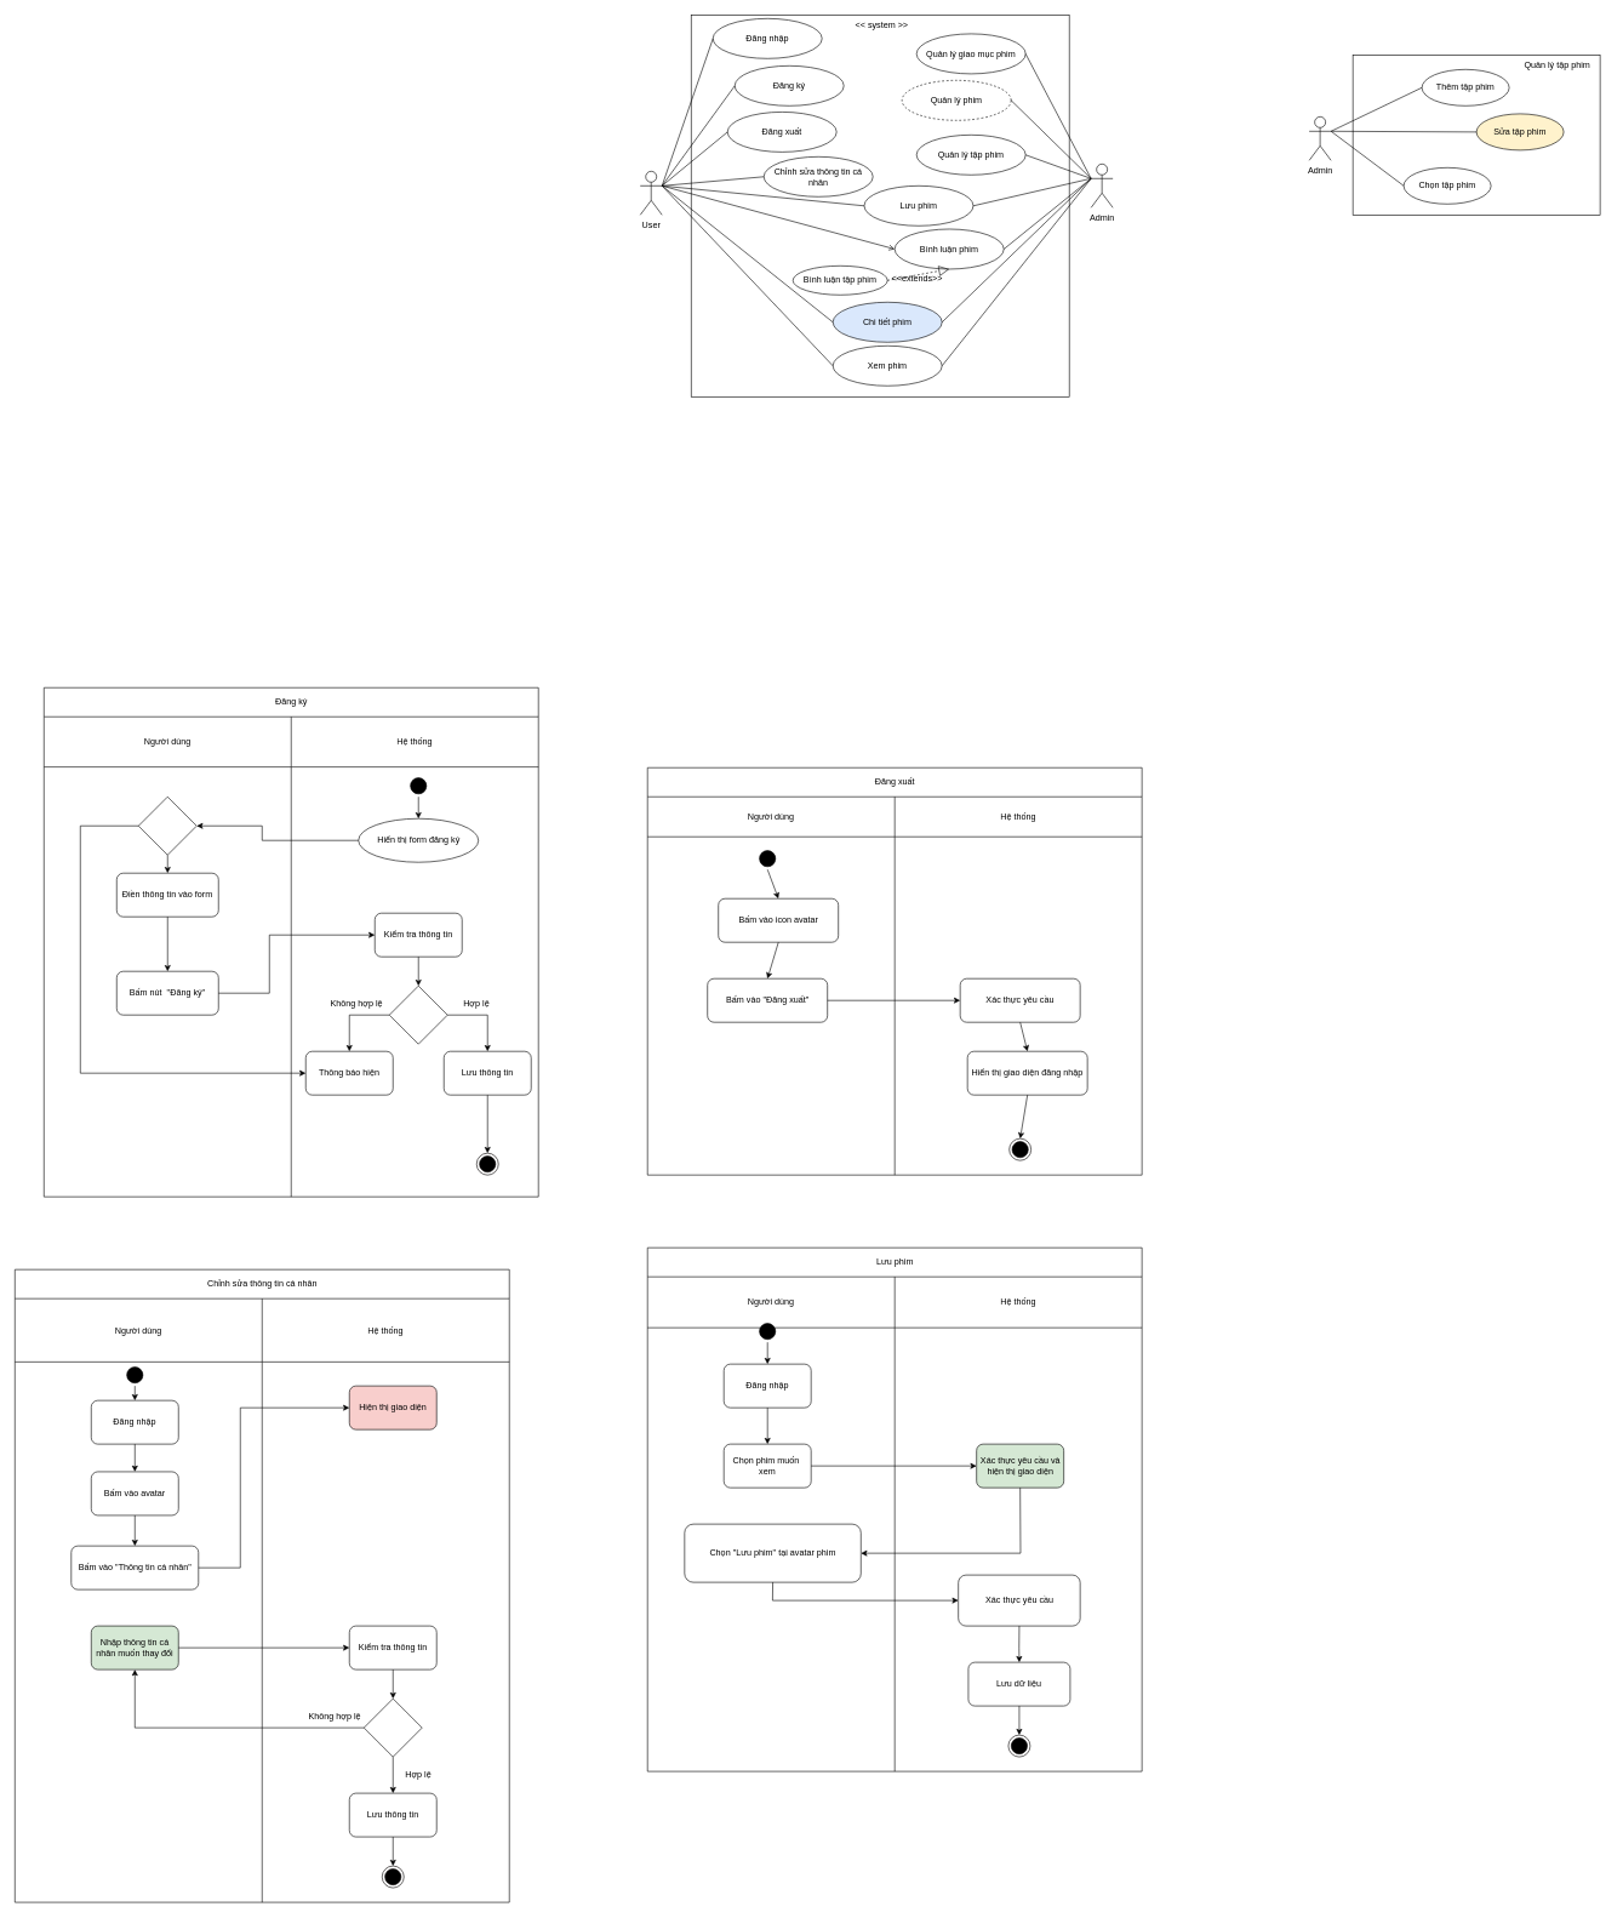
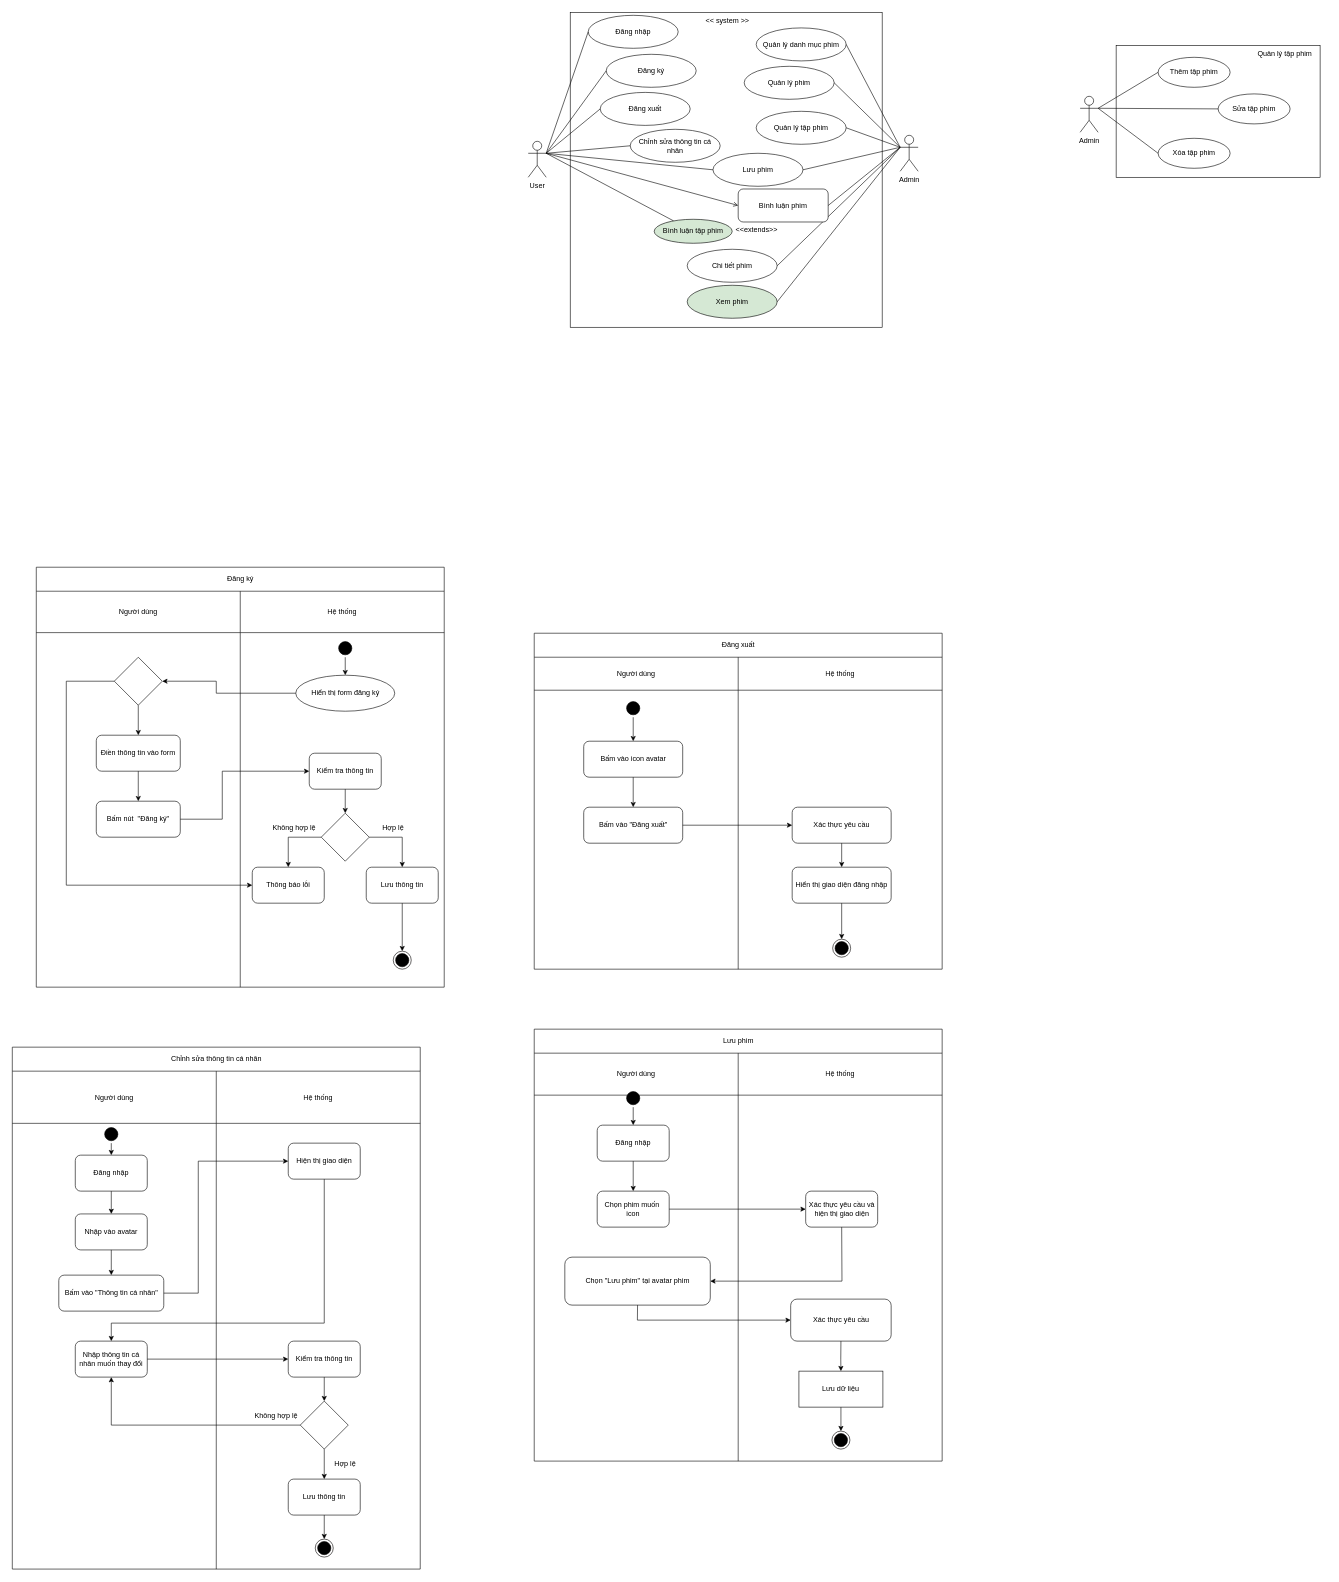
- <mxCell id="9" value="Quản lý giao mục phim" style="ellipse;whiteSpace=wrap;html=1;" vertex="1" parent="1"><mxGeometry x="1260" y="46" width="150" height="55" as="geometry" /></mxCell>
+ <mxCell id="9" value="Quản lý danh mục phim" style="ellipse;whiteSpace=wrap;html=1;" vertex="1" parent="1"><mxGeometry x="1260" y="46" width="150" height="55" as="geometry" /></mxCell>
- <mxCell id="33" value="Thêm tập phim" style="ellipse;whiteSpace=wrap;html=1;" vertex="1" parent="1"><mxGeometry x="1955" y="95" width="120" height="50" as="geometry" /></mxCell>
+ <mxCell id="33" value="Thêm tập phim" style="ellipse;whiteSpace=wrap;html=1;" vertex="1" parent="1"><mxGeometry x="1930" y="95" width="120" height="50" as="geometry" /></mxCell>
- <mxCell id="10" value="Quản lý phim" style="ellipse;whiteSpace=wrap;html=1;dashed=1;" vertex="1" parent="1"><mxGeometry x="1240" y="110" width="150" height="55" as="geometry" /></mxCell>
+ <mxCell id="10" value="Quản lý phim" style="ellipse;whiteSpace=wrap;html=1;" vertex="1" parent="1"><mxGeometry x="1240" y="110" width="150" height="55" as="geometry" /></mxCell>
- <mxCell id="34" value="Sửa tập phim" style="ellipse;whiteSpace=wrap;html=1;fillColor=#fff2cc;" vertex="1" parent="1"><mxGeometry x="2030" y="156" width="120" height="50" as="geometry" /></mxCell>
+ <mxCell id="34" value="Sửa tập phim" style="ellipse;whiteSpace=wrap;html=1;" vertex="1" parent="1"><mxGeometry x="2030" y="156" width="120" height="50" as="geometry" /></mxCell>
- <mxCell id="35" value="Chọn tập phim" style="ellipse;whiteSpace=wrap;html=1;" vertex="1" parent="1"><mxGeometry x="1930" y="230" width="120" height="50" as="geometry" /></mxCell>
+ <mxCell id="35" value="Xóa tập phim" style="ellipse;whiteSpace=wrap;html=1;" vertex="1" parent="1"><mxGeometry x="1930" y="230" width="120" height="50" as="geometry" /></mxCell>
- <mxCell id="29" value="Bình luận phim" style="ellipse;whiteSpace=wrap;html=1;" vertex="1" parent="1"><mxGeometry x="1230" y="314.5" width="150" height="55" as="geometry" /></mxCell>
+ <mxCell id="29" value="Bình luận phim" style="whiteSpace=wrap;html=1;rounded=1;" vertex="1" parent="1"><mxGeometry x="1230" y="314.5" width="150" height="55" as="geometry" /></mxCell>
- <mxCell id="22" value="" style="endArrow=none;html=1;rounded=0;entryX=0;entryY=0.5;entryDx=0;entryDy=0;exitX=1;exitY=0.333;exitDx=0;exitDy=0;exitPerimeter=0;" edge="1" parent="1" source="4" target="20"><mxGeometry width="50" height="50" relative="1" as="geometry"><mxPoint x="1160" y="305" as="sourcePoint" /><mxPoint x="1210" y="255" as="targetPoint" /></mxGeometry></mxCell>
+ <mxCell id="22" value="" style="endArrow=none;html=1;rounded=0;exitX=1;exitY=0.333;exitDx=0;exitDy=0;exitPerimeter=0;" edge="1" parent="1" source="4" target="30"><mxGeometry width="50" height="50" relative="1" as="geometry"><mxPoint x="1160" y="305" as="sourcePoint" /><mxPoint x="1210" y="255" as="targetPoint" /></mxGeometry></mxCell>
- <mxCell id="39" value="" style="endArrow=block;dashed=1;endFill=0;endSize=12;html=1;rounded=0;exitX=1;exitY=0.5;exitDx=0;exitDy=0;entryX=0.5;entryY=1;entryDx=0;entryDy=0;" edge="1" parent="1" source="30" target="29"><mxGeometry width="160" relative="1" as="geometry"><mxPoint x="1360" y="325" as="sourcePoint" /><mxPoint x="1520" y="325" as="targetPoint" /></mxGeometry></mxCell>
- <mxCell id="23" value="" style="endArrow=none;html=1;rounded=0;entryX=0;entryY=0.5;entryDx=0;entryDy=0;exitX=1;exitY=0.333;exitDx=0;exitDy=0;exitPerimeter=0;" edge="1" parent="1" source="4" target="21"><mxGeometry width="50" height="50" relative="1" as="geometry"><mxPoint x="1160" y="305" as="sourcePoint" /><mxPoint x="1210" y="255" as="targetPoint" /></mxGeometry></mxCell>
- <mxCell id="30" value="Bình luận tập phim" style="ellipse;whiteSpace=wrap;html=1;" vertex="1" parent="1"><mxGeometry x="1090" y="365" width="130" height="40" as="geometry" /></mxCell>
+ <mxCell id="30" value="Bình luận tập phim" style="ellipse;whiteSpace=wrap;html=1;fillColor=#d5e8d4;" vertex="1" parent="1"><mxGeometry x="1090" y="365" width="130" height="40" as="geometry" /></mxCell>
- <mxCell id="20" value="Chi tiết phim" style="ellipse;whiteSpace=wrap;html=1;fillColor=#dae8fc;" vertex="1" parent="1"><mxGeometry x="1145" y="415" width="150" height="55" as="geometry" /></mxCell>
+ <mxCell id="20" value="Chi tiết phim" style="ellipse;whiteSpace=wrap;html=1;" vertex="1" parent="1"><mxGeometry x="1145" y="415" width="150" height="55" as="geometry" /></mxCell>
- <mxCell id="21" value="Xem phim" style="ellipse;whiteSpace=wrap;html=1;" vertex="1" parent="1"><mxGeometry x="1145" y="475" width="150" height="55" as="geometry" /></mxCell>
+ <mxCell id="21" value="Xem phim" style="ellipse;whiteSpace=wrap;html=1;fillColor=#d5e8d4;" vertex="1" parent="1"><mxGeometry x="1145" y="475" width="150" height="55" as="geometry" /></mxCell>
- <mxCell id="56" value="Điền thông tin vào form" style="rounded=1;whiteSpace=wrap;html=1;" vertex="1" parent="1"><mxGeometry x="160" y="1200" width="140" height="60" as="geometry" /></mxCell>
+ <mxCell id="56" value="Điền thông tin vào form" style="rounded=1;whiteSpace=wrap;html=1;" vertex="1" parent="1"><mxGeometry x="160" y="1225" width="140" height="60" as="geometry" /></mxCell>
- <mxCell id="81" value="Bấm vào icon avatar" style="rounded=1;whiteSpace=wrap;html=1;" vertex="1" parent="1"><mxGeometry x="987.5" y="1235" width="165" height="60" as="geometry" /></mxCell>
+ <mxCell id="81" value="Bấm vào icon avatar" style="rounded=1;whiteSpace=wrap;html=1;" vertex="1" parent="1"><mxGeometry x="972.5" y="1235" width="165" height="60" as="geometry" /></mxCell>
- <mxCell id="64" value="Thông báo hiện" style="rounded=1;whiteSpace=wrap;html=1;" vertex="1" parent="1"><mxGeometry x="420" y="1445" width="120" height="60" as="geometry" /></mxCell>
+ <mxCell id="64" value="Thông báo lỗi" style="rounded=1;whiteSpace=wrap;html=1;" vertex="1" parent="1"><mxGeometry x="420" y="1445" width="120" height="60" as="geometry" /></mxCell>
- <mxCell id="87" value="Hiển thị giao diện đăng nhập" style="rounded=1;whiteSpace=wrap;html=1;" vertex="1" parent="1"><mxGeometry x="1330" y="1445" width="165" height="60" as="geometry" /></mxCell>
+ <mxCell id="87" value="Hiển thị giao diện đăng nhập" style="rounded=1;whiteSpace=wrap;html=1;" vertex="1" parent="1"><mxGeometry x="1320" y="1445" width="165" height="60" as="geometry" /></mxCell>
- <mxCell id="105" value="Hiện thị giao diện" style="rounded=1;whiteSpace=wrap;html=1;fillColor=#f8cecc;" vertex="1" parent="1"><mxGeometry x="480" y="1905" width="120" height="60" as="geometry" /></mxCell>
+ <mxCell id="105" value="Hiện thị giao diện" style="rounded=1;whiteSpace=wrap;html=1;" vertex="1" parent="1"><mxGeometry x="480" y="1905" width="120" height="60" as="geometry" /></mxCell>
- <mxCell id="130" value="Chọn phim muốn&amp;nbsp; xem" style="rounded=1;whiteSpace=wrap;html=1;" vertex="1" parent="1"><mxGeometry x="995" y="1985" width="120" height="60" as="geometry" /></mxCell>
+ <mxCell id="130" value="Chọn phim muốn&amp;nbsp; icon" style="rounded=1;whiteSpace=wrap;html=1;" vertex="1" parent="1"><mxGeometry x="995" y="1985" width="120" height="60" as="geometry" /></mxCell>
- <mxCell id="132" value="Xác thực yêu cầu và hiện thị giao diện" style="rounded=1;whiteSpace=wrap;html=1;fillColor=#d5e8d4;" vertex="1" parent="1"><mxGeometry x="1342.5" y="1985" width="120" height="60" as="geometry" /></mxCell>
+ <mxCell id="132" value="Xác thực yêu cầu và hiện thị giao diện" style="rounded=1;whiteSpace=wrap;html=1;" vertex="1" parent="1"><mxGeometry x="1342.5" y="1985" width="120" height="60" as="geometry" /></mxCell>
- <mxCell id="101" value="Bấm vào avatar" style="rounded=1;whiteSpace=wrap;html=1;" vertex="1" parent="1"><mxGeometry x="125" y="2023" width="120" height="60" as="geometry" /></mxCell>
+ <mxCell id="101" value="Nhập vào avatar" style="rounded=1;whiteSpace=wrap;html=1;" vertex="1" parent="1"><mxGeometry x="125" y="2023" width="120" height="60" as="geometry" /></mxCell>
+ <mxCell id="108" value="" style="endArrow=classic;html=1;rounded=0;exitX=0.5;exitY=1;exitDx=0;exitDy=0;entryX=0.5;entryY=0;entryDx=0;entryDy=0;" edge="1" parent="1" source="105" target="107"><mxGeometry width="50" height="50" relative="1" as="geometry"><mxPoint x="280" y="2335" as="sourcePoint" /><mxPoint x="330" y="2285" as="targetPoint" /><Array as="points"><mxPoint x="540" y="2205" /><mxPoint x="185" y="2205" /></Array></mxGeometry></mxCell>
- <mxCell id="107" value="Nhập thông tin cá nhân muốn thay đổi" style="rounded=1;whiteSpace=wrap;html=1;fillColor=#d5e8d4;" vertex="1" parent="1"><mxGeometry x="125" y="2235" width="120" height="60" as="geometry" /></mxCell>
+ <mxCell id="107" value="Nhập thông tin cá nhân muốn thay đổi" style="rounded=1;whiteSpace=wrap;html=1;" vertex="1" parent="1"><mxGeometry x="125" y="2235" width="120" height="60" as="geometry" /></mxCell>
- <mxCell id="140" value="Lưu dữ liệu" style="rounded=1;whiteSpace=wrap;html=1;" vertex="1" parent="1"><mxGeometry x="1331.25" y="2285" width="140" height="60" as="geometry" /></mxCell>
+ <mxCell id="140" value="Lưu dữ liệu" style="whiteSpace=wrap;html=1;rounded=0;" vertex="1" parent="1"><mxGeometry x="1331.25" y="2285" width="140" height="60" as="geometry" /></mxCell>
